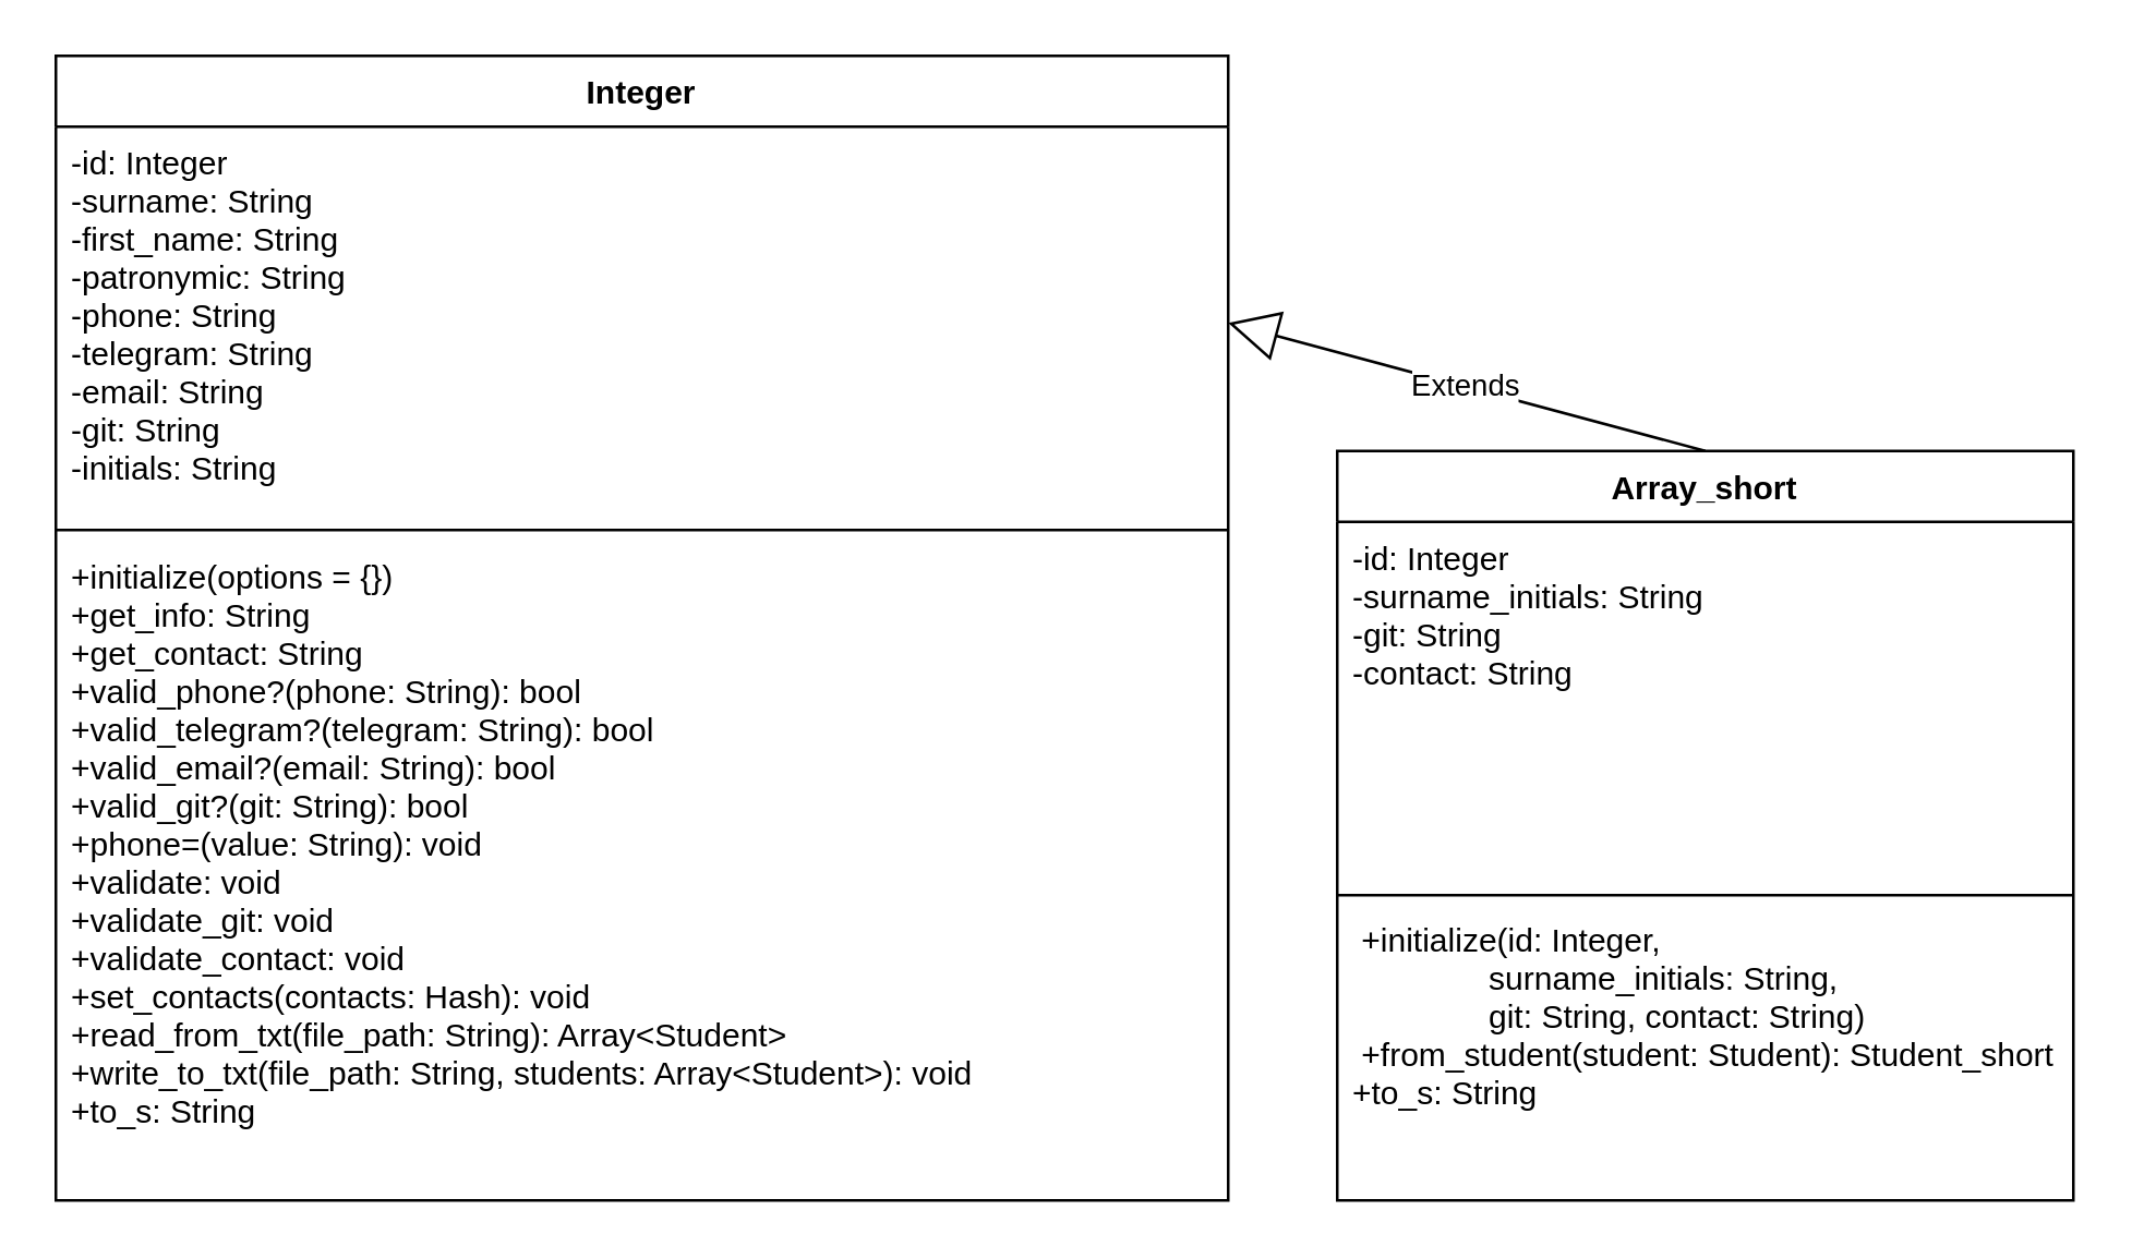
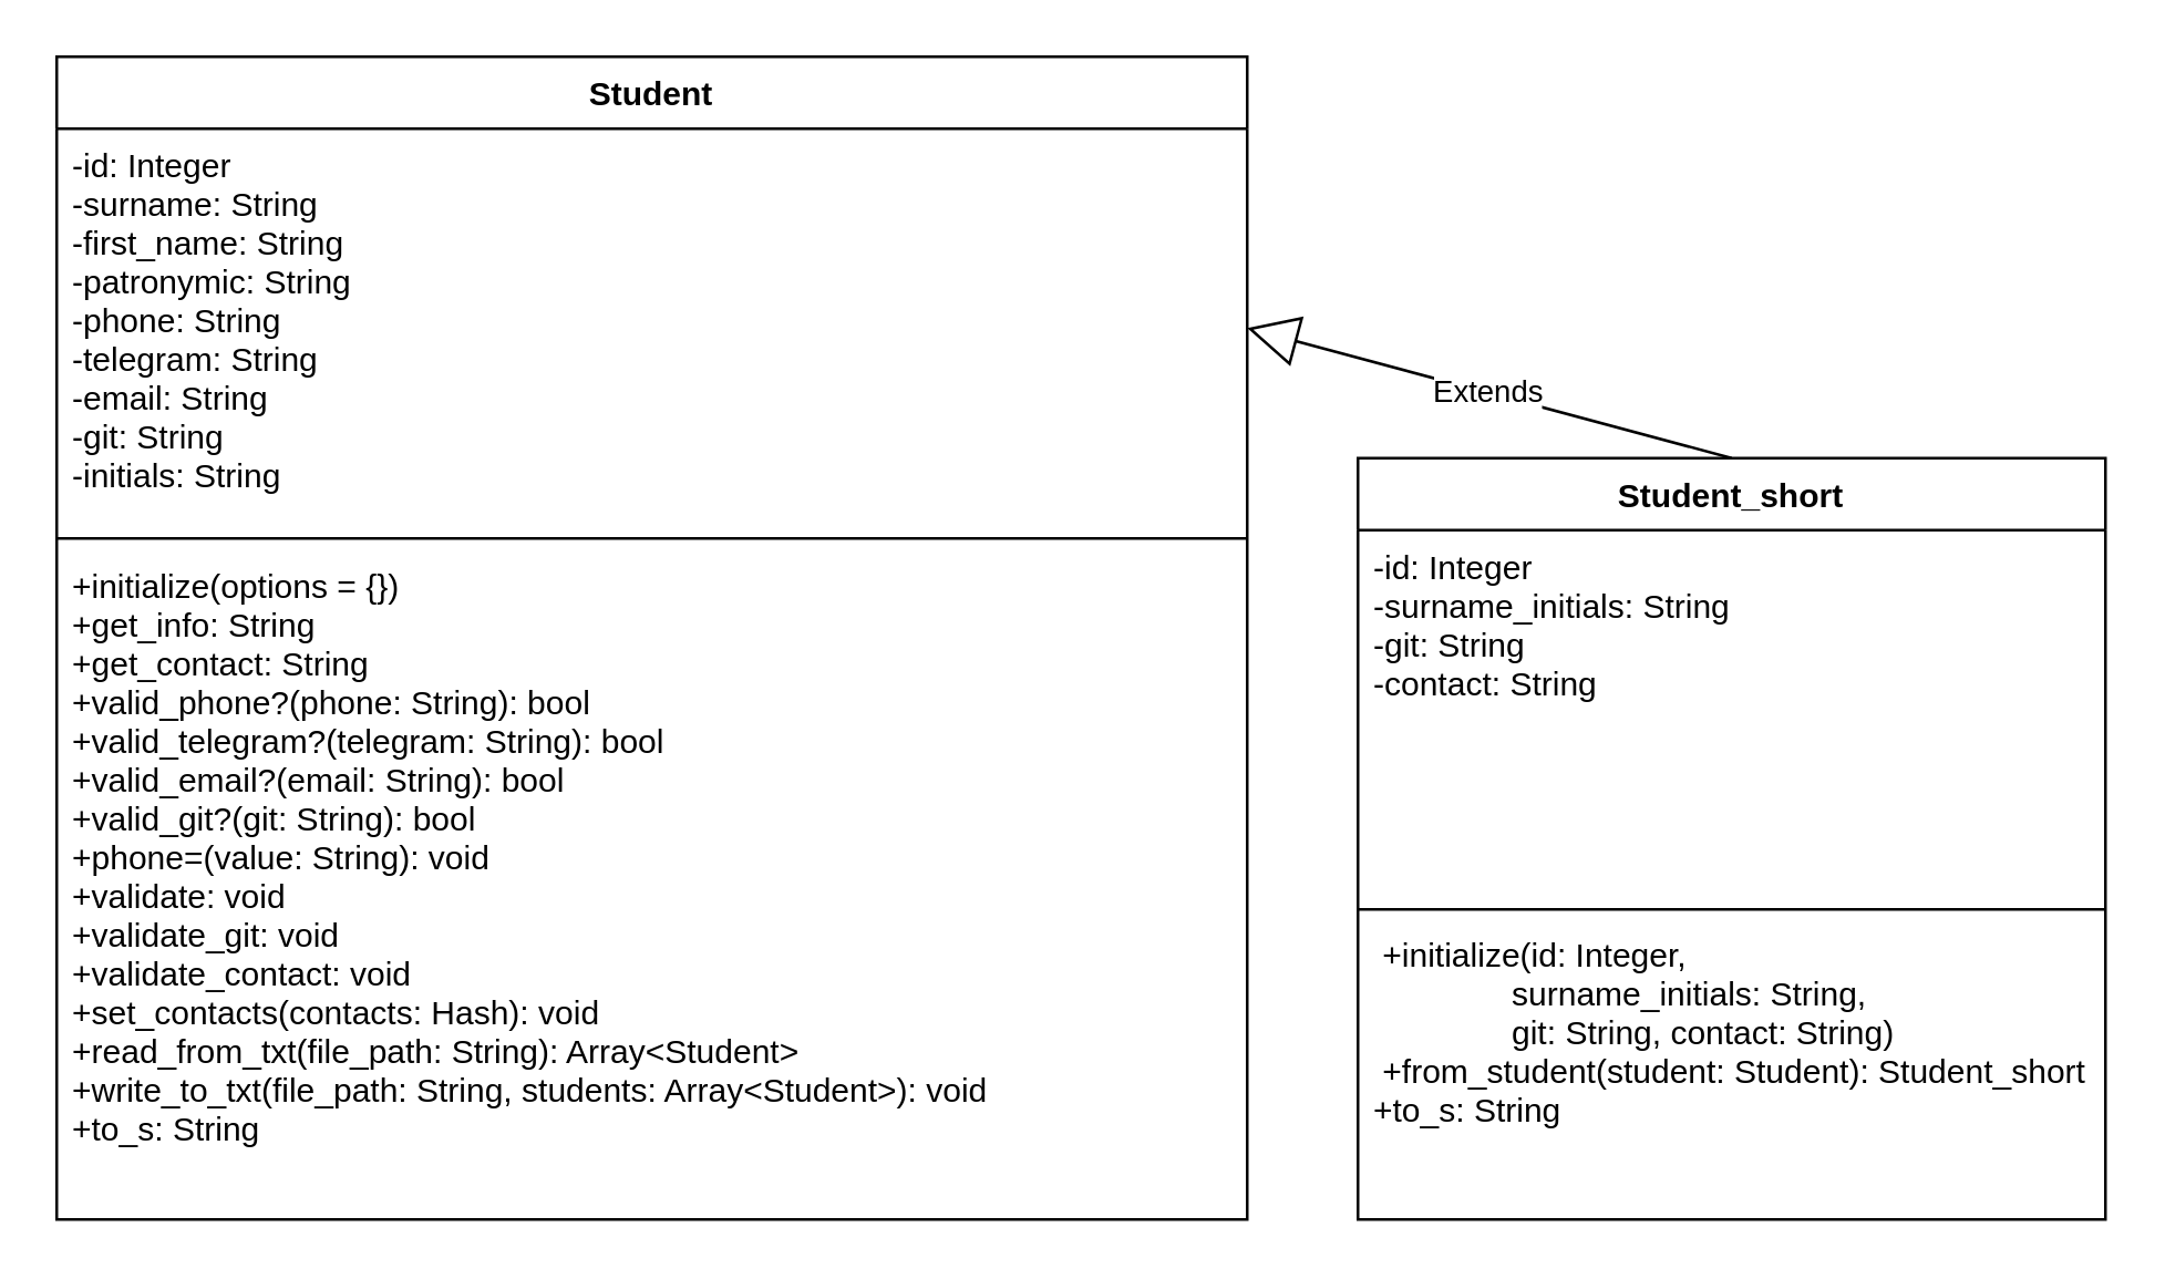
- <mxCell id="2" value="Integer&#10;" style="swimlane;fontStyle=1;align=center;verticalAlign=top;childLayout=stackLayout;horizontal=1;startSize=26;horizontalStack=0;resizeParent=1;resizeParentMax=0;resizeLast=0;collapsible=1;marginBottom=0;" vertex="1" parent="1"><mxGeometry x="20" y="20" width="430" height="420" as="geometry" /></mxCell>
+ <mxCell id="2" value="Student&#10;" style="swimlane;fontStyle=1;align=center;verticalAlign=top;childLayout=stackLayout;horizontal=1;startSize=26;horizontalStack=0;resizeParent=1;resizeParentMax=0;resizeLast=0;collapsible=1;marginBottom=0;" vertex="1" parent="1"><mxGeometry x="20" y="20" width="430" height="420" as="geometry" /></mxCell>
- <mxCell id="6" value="Array_short&#10;" style="swimlane;fontStyle=1;align=center;verticalAlign=top;childLayout=stackLayout;horizontal=1;startSize=26;horizontalStack=0;resizeParent=1;resizeParentMax=0;resizeLast=0;collapsible=1;marginBottom=0;" vertex="1" parent="1"><mxGeometry x="490" y="165" width="270" height="275" as="geometry" /></mxCell>
+ <mxCell id="6" value="Student_short&#10;" style="swimlane;fontStyle=1;align=center;verticalAlign=top;childLayout=stackLayout;horizontal=1;startSize=26;horizontalStack=0;resizeParent=1;resizeParentMax=0;resizeLast=0;collapsible=1;marginBottom=0;" vertex="1" parent="1"><mxGeometry x="490" y="165" width="270" height="275" as="geometry" /></mxCell>
